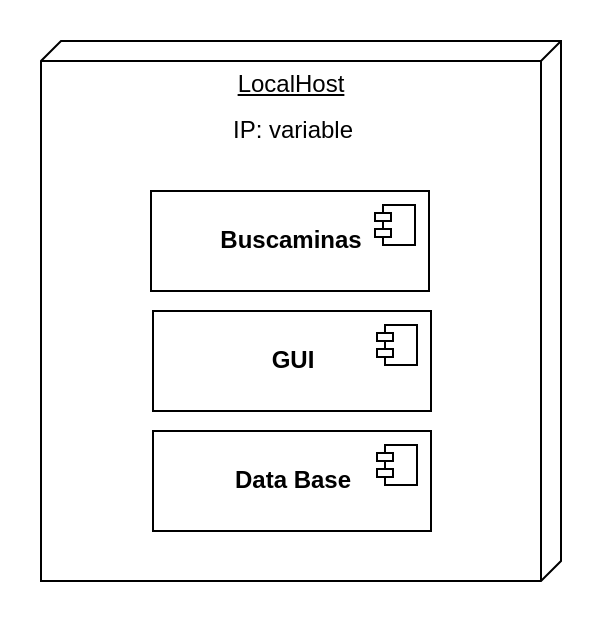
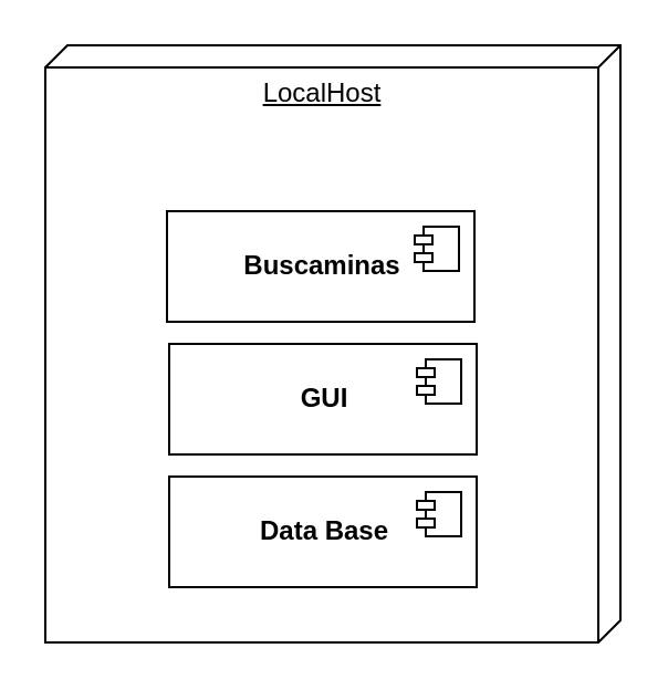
- <mxCell id="3" value="IP: variable" style="text;html=1;align=center;verticalAlign=middle;resizable=0;points=[];autosize=1;strokeColor=none;fillColor=none;" vertex="1" parent="1"><mxGeometry x="105.5" y="50" width="80" height="30" as="geometry" /></mxCell>
